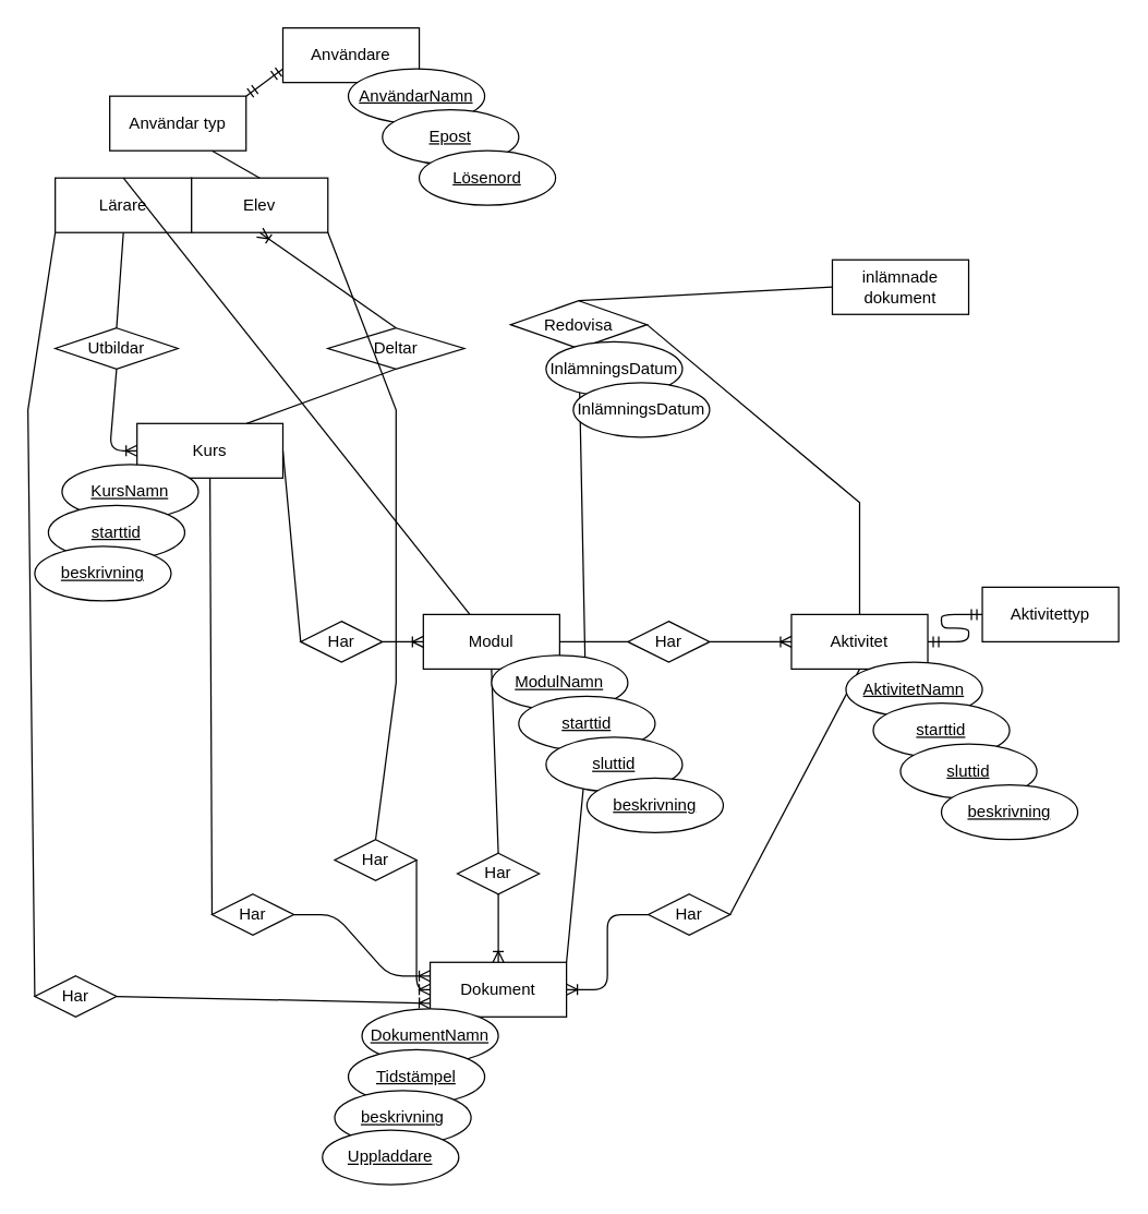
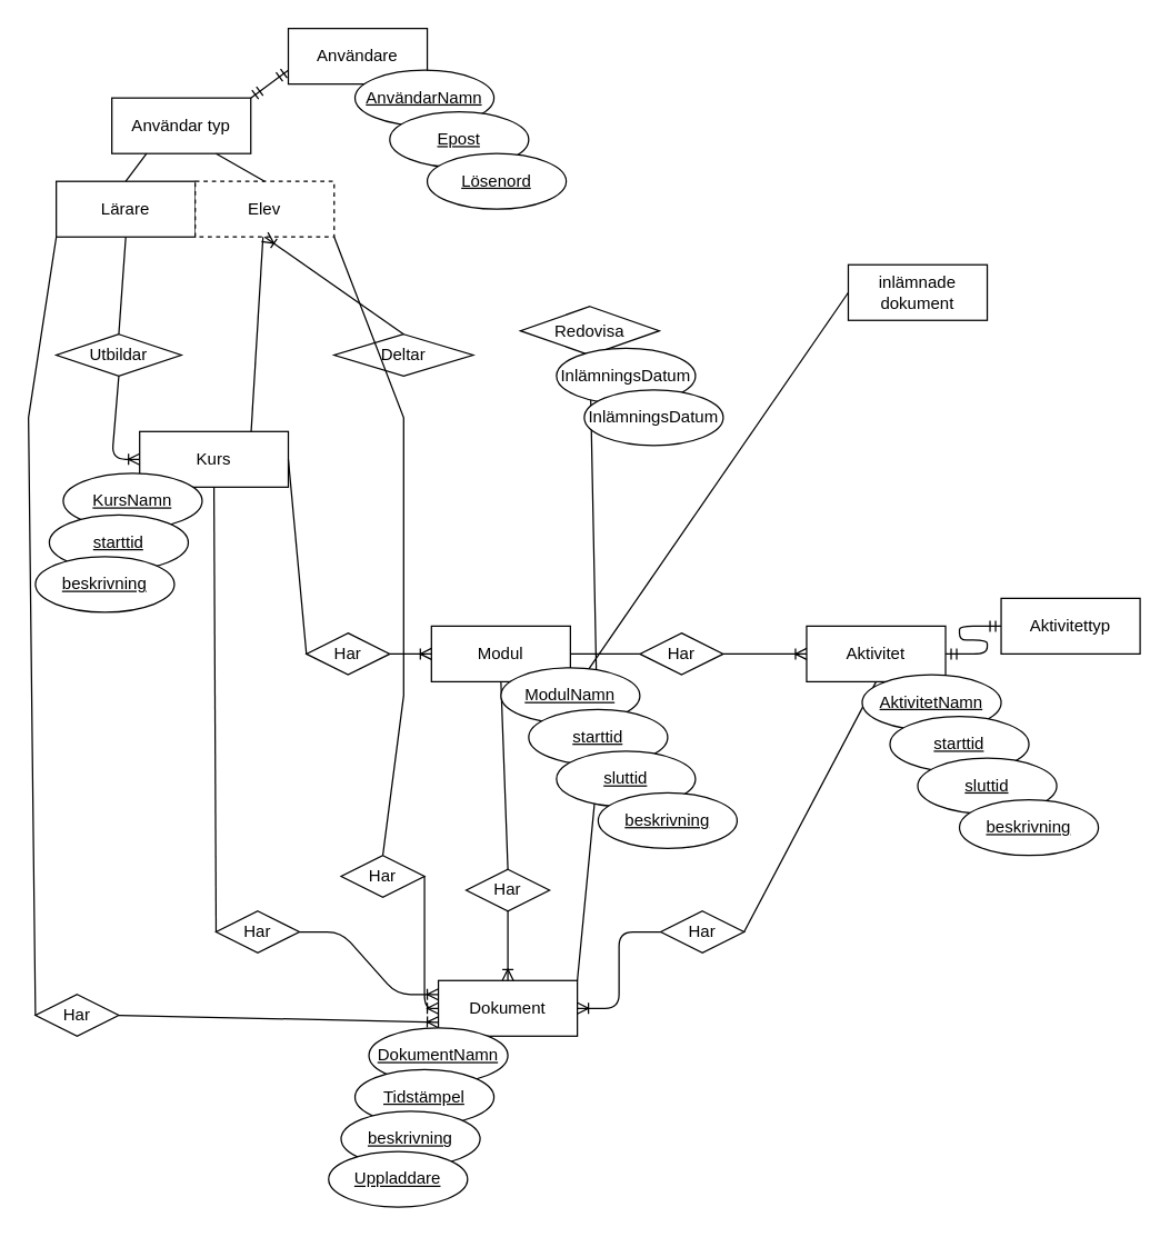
- <mxCell id="7" value="Elev" style="whiteSpace=wrap;html=1;align=center;" vertex="1" parent="1"><mxGeometry x="140" y="130" width="100" height="40" as="geometry" /></mxCell>
+ <mxCell id="7" value="Elev" style="whiteSpace=wrap;html=1;align=center;dashed=1;" vertex="1" parent="1"><mxGeometry x="140" y="130" width="100" height="40" as="geometry" /></mxCell>
- <mxCell id="39" value="" style="endArrow=none;html=1;rounded=0;exitX=0;exitY=0.5;exitDx=0;exitDy=0;entryX=0.5;entryY=0;entryDx=0;entryDy=0;" edge="1" parent="1" source="34" target="33"><mxGeometry relative="1" as="geometry"><mxPoint x="640" y="460" as="sourcePoint" /><mxPoint x="490" y="377.5" as="targetPoint" /></mxGeometry></mxCell>
+ <mxCell id="39" value="" style="endArrow=none;html=1;rounded=0;exitX=0;exitY=0.5;exitDx=0;exitDy=0;" edge="1" parent="1" source="34" target="41"><mxGeometry relative="1" as="geometry"><mxPoint x="640" y="460" as="sourcePoint" /><mxPoint x="490" y="377.5" as="targetPoint" /></mxGeometry></mxCell>
- <mxCell id="19" value="" style="endArrow=none;html=1;rounded=0;exitX=0.75;exitY=0;exitDx=0;exitDy=0;entryX=0.5;entryY=1;entryDx=0;entryDy=0;" edge="1" parent="1" source="3" target="18"><mxGeometry relative="1" as="geometry"><mxPoint x="240" y="300" as="sourcePoint" /><mxPoint x="400" y="300" as="targetPoint" /></mxGeometry></mxCell>
+ <mxCell id="19" value="" style="endArrow=none;html=1;rounded=0;exitX=0.75;exitY=0;exitDx=0;exitDy=0;" edge="1" parent="1" source="3" target="7"><mxGeometry relative="1" as="geometry"><mxPoint x="240" y="300" as="sourcePoint" /><mxPoint x="400" y="300" as="targetPoint" /></mxGeometry></mxCell>
- <mxCell id="38" value="" style="endArrow=none;html=1;rounded=0;exitX=0.5;exitY=0;exitDx=0;exitDy=0;entryX=1;entryY=0.5;entryDx=0;entryDy=0;" edge="1" parent="1" source="6" target="33"><mxGeometry relative="1" as="geometry"><mxPoint x="420" y="620" as="sourcePoint" /><mxPoint x="440" y="395" as="targetPoint" /><Array as="points"><mxPoint x="630" y="368" /></Array></mxGeometry></mxCell>
- <mxCell id="61" value="" style="endArrow=none;html=1;rounded=0;exitX=0.5;exitY=0;exitDx=0;exitDy=0;" edge="1" parent="1" source="2" target="4"><mxGeometry relative="1" as="geometry"><mxPoint x="200" y="140" as="sourcePoint" /><mxPoint x="165" y="120" as="targetPoint" /></mxGeometry></mxCell>
+ <mxCell id="61" value="" style="endArrow=none;html=1;rounded=0;exitX=0.5;exitY=0;exitDx=0;exitDy=0;entryX=0.25;entryY=1;entryDx=0;entryDy=0;" edge="1" parent="1" source="2" target="58"><mxGeometry relative="1" as="geometry"><mxPoint x="200" y="140" as="sourcePoint" /><mxPoint x="165" y="120" as="targetPoint" /></mxGeometry></mxCell>
- <mxCell id="37" value="" style="endArrow=diamond;html=1;rounded=0;exitX=1;exitY=0;exitDx=0;exitDy=0;entryX=0.5;entryY=1;entryDx=0;entryDy=0;" edge="1" parent="1" source="5" target="33"><mxGeometry relative="1" as="geometry"><mxPoint x="390" y="377.5" as="sourcePoint" /><mxPoint x="250" y="290" as="targetPoint" /><Array as="points"><mxPoint x="430" y="550" /></Array></mxGeometry></mxCell>
+ <mxCell id="37" value="" style="endArrow=none;html=1;rounded=0;exitX=1;exitY=0;exitDx=0;exitDy=0;entryX=0.5;entryY=1;entryDx=0;entryDy=0;" edge="1" parent="1" source="5" target="33"><mxGeometry relative="1" as="geometry"><mxPoint x="390" y="377.5" as="sourcePoint" /><mxPoint x="250" y="290" as="targetPoint" /><Array as="points"><mxPoint x="430" y="550" /></Array></mxGeometry></mxCell>
